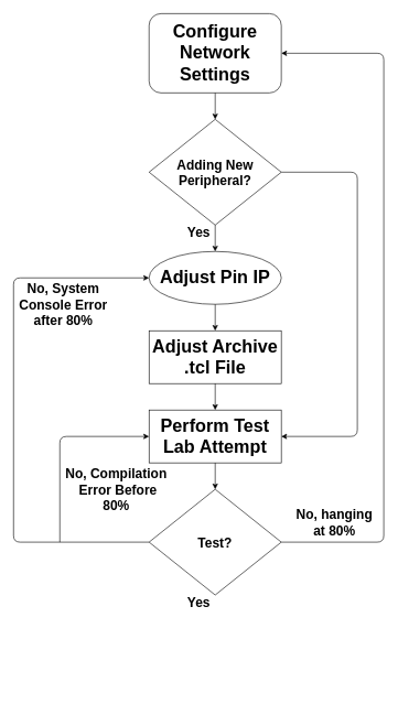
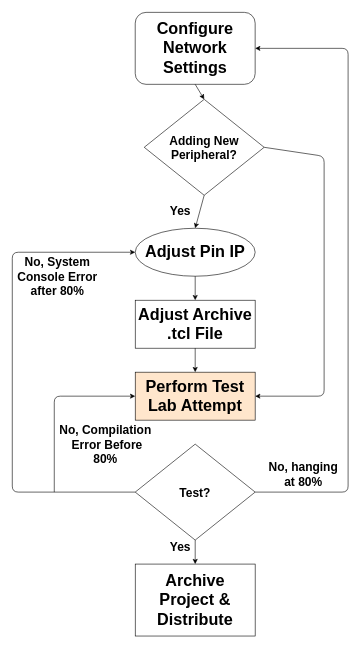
- <mxCell id="7" value="&lt;font style=&quot;font-size: 20px&quot;&gt;&lt;b&gt;Adding New Peripheral?&lt;/b&gt;&lt;/font&gt;" style="rhombus;whiteSpace=wrap;html=1;" vertex="1" parent="1"><mxGeometry x="225" y="180" width="200" height="160" as="geometry" /></mxCell>
+ <mxCell id="7" value="&lt;font style=&quot;font-size: 20px&quot;&gt;&lt;b&gt;Adding New Peripheral?&lt;/b&gt;&lt;/font&gt;" style="rhombus;whiteSpace=wrap;html=1;" vertex="1" parent="1"><mxGeometry x="240" y="165" width="200" height="160" as="geometry" /></mxCell>
- <mxCell id="4" value="Perform Test&lt;br&gt;Lab Attempt" style="rounded=0;whiteSpace=wrap;html=1;fontSize=27;fontStyle=1" parent="1" vertex="1"><mxGeometry x="225" y="620" width="200" height="80" as="geometry" /></mxCell>
+ <mxCell id="4" value="Perform Test&lt;br&gt;Lab Attempt" style="rounded=0;whiteSpace=wrap;html=1;fontSize=27;fontStyle=1;fillColor=#ffe6cc;" parent="1" vertex="1"><mxGeometry x="225" y="620" width="200" height="80" as="geometry" /></mxCell>
- <mxCell id="15" value="" style="endArrow=classic;html=1;exitX=0.5;exitY=1;exitDx=0;exitDy=0;fontSize=27;fontStyle=1;entryX=0.5;entryY=0;entryDx=0;entryDy=0;" edge="1" parent="1" source="4" target="14"><mxGeometry width="50" height="50" relative="1" as="geometry"><mxPoint x="335" y="590" as="sourcePoint" /><mxPoint x="335" y="630" as="targetPoint" /></mxGeometry></mxCell>
+ <mxCell id="16" value="" style="endArrow=classic;html=1;exitX=0.5;exitY=1;exitDx=0;exitDy=0;fontSize=27;fontStyle=1;entryX=0.5;entryY=0;entryDx=0;entryDy=0;" edge="1" parent="1" source="14" target="6"><mxGeometry width="50" height="50" relative="1" as="geometry"><mxPoint x="335" y="710" as="sourcePoint" /><mxPoint x="335" y="750" as="targetPoint" /></mxGeometry></mxCell>
+ <mxCell id="6" value="Archive Project &amp;amp; Distribute" style="rounded=0;whiteSpace=wrap;html=1;fontSize=27;fontStyle=1" parent="1" vertex="1"><mxGeometry x="225" y="940" width="200" height="120" as="geometry" /></mxCell>
